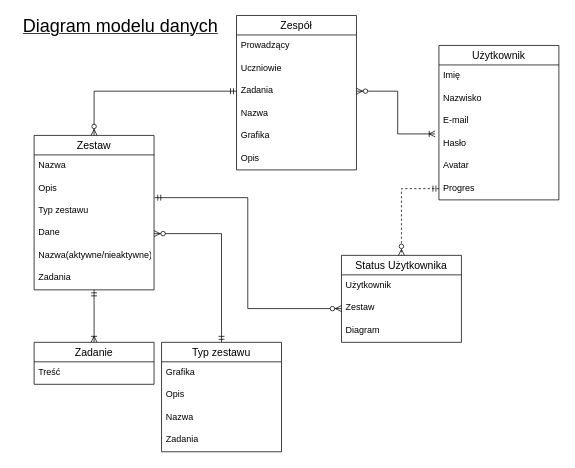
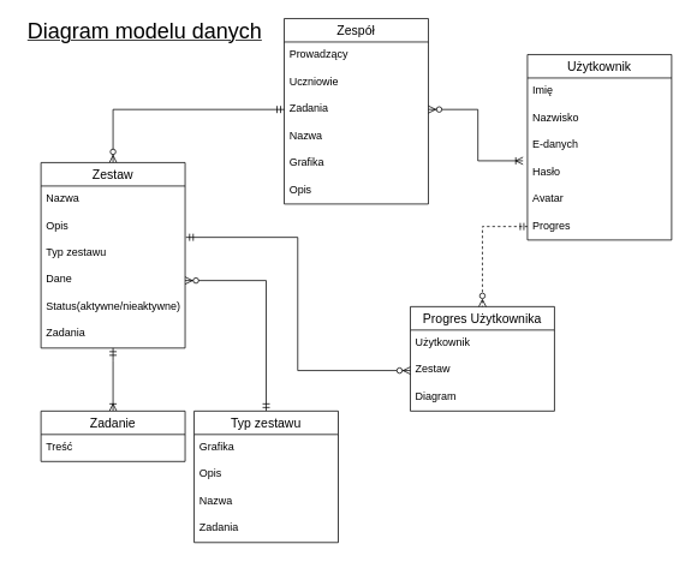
- <mxCell id="5" value="E-mail" style="text;strokeColor=none;fillColor=none;spacingLeft=4;spacingRight=4;overflow=hidden;rotatable=0;points=[[0,0.5],[1,0.5]];portConstraint=eastwest;fontSize=12;" parent="2" vertex="1"><mxGeometry y="86" width="160" height="30" as="geometry" /></mxCell>
+ <mxCell id="5" value="E-danych" style="text;strokeColor=none;fillColor=none;spacingLeft=4;spacingRight=4;overflow=hidden;rotatable=0;points=[[0,0.5],[1,0.5]];portConstraint=eastwest;fontSize=12;" parent="2" vertex="1"><mxGeometry y="86" width="160" height="30" as="geometry" /></mxCell>
- <mxCell id="19" value="Nazwa(aktywne/nieaktywne)" style="text;strokeColor=none;fillColor=none;spacingLeft=4;spacingRight=4;overflow=hidden;rotatable=0;points=[[0,0.5],[1,0.5]];portConstraint=eastwest;fontSize=12;" parent="14" vertex="1"><mxGeometry y="146" width="160" height="30" as="geometry" /></mxCell>
+ <mxCell id="19" value="Status(aktywne/nieaktywne)" style="text;strokeColor=none;fillColor=none;spacingLeft=4;spacingRight=4;overflow=hidden;rotatable=0;points=[[0,0.5],[1,0.5]];portConstraint=eastwest;fontSize=12;" parent="14" vertex="1"><mxGeometry y="146" width="160" height="30" as="geometry" /></mxCell>
- <mxCell id="9" value="Status Użytkownika" style="swimlane;fontStyle=0;childLayout=stackLayout;horizontal=1;startSize=26;horizontalStack=0;resizeParent=1;resizeParentMax=0;resizeLast=0;collapsible=1;marginBottom=0;align=center;fontSize=14;" parent="1" vertex="1"><mxGeometry x="455" y="340" width="160" height="116" as="geometry" /></mxCell>
+ <mxCell id="9" value="Progres Użytkownika" style="swimlane;fontStyle=0;childLayout=stackLayout;horizontal=1;startSize=26;horizontalStack=0;resizeParent=1;resizeParentMax=0;resizeLast=0;collapsible=1;marginBottom=0;align=center;fontSize=14;" parent="1" vertex="1"><mxGeometry x="455" y="340" width="160" height="116" as="geometry" /></mxCell>
